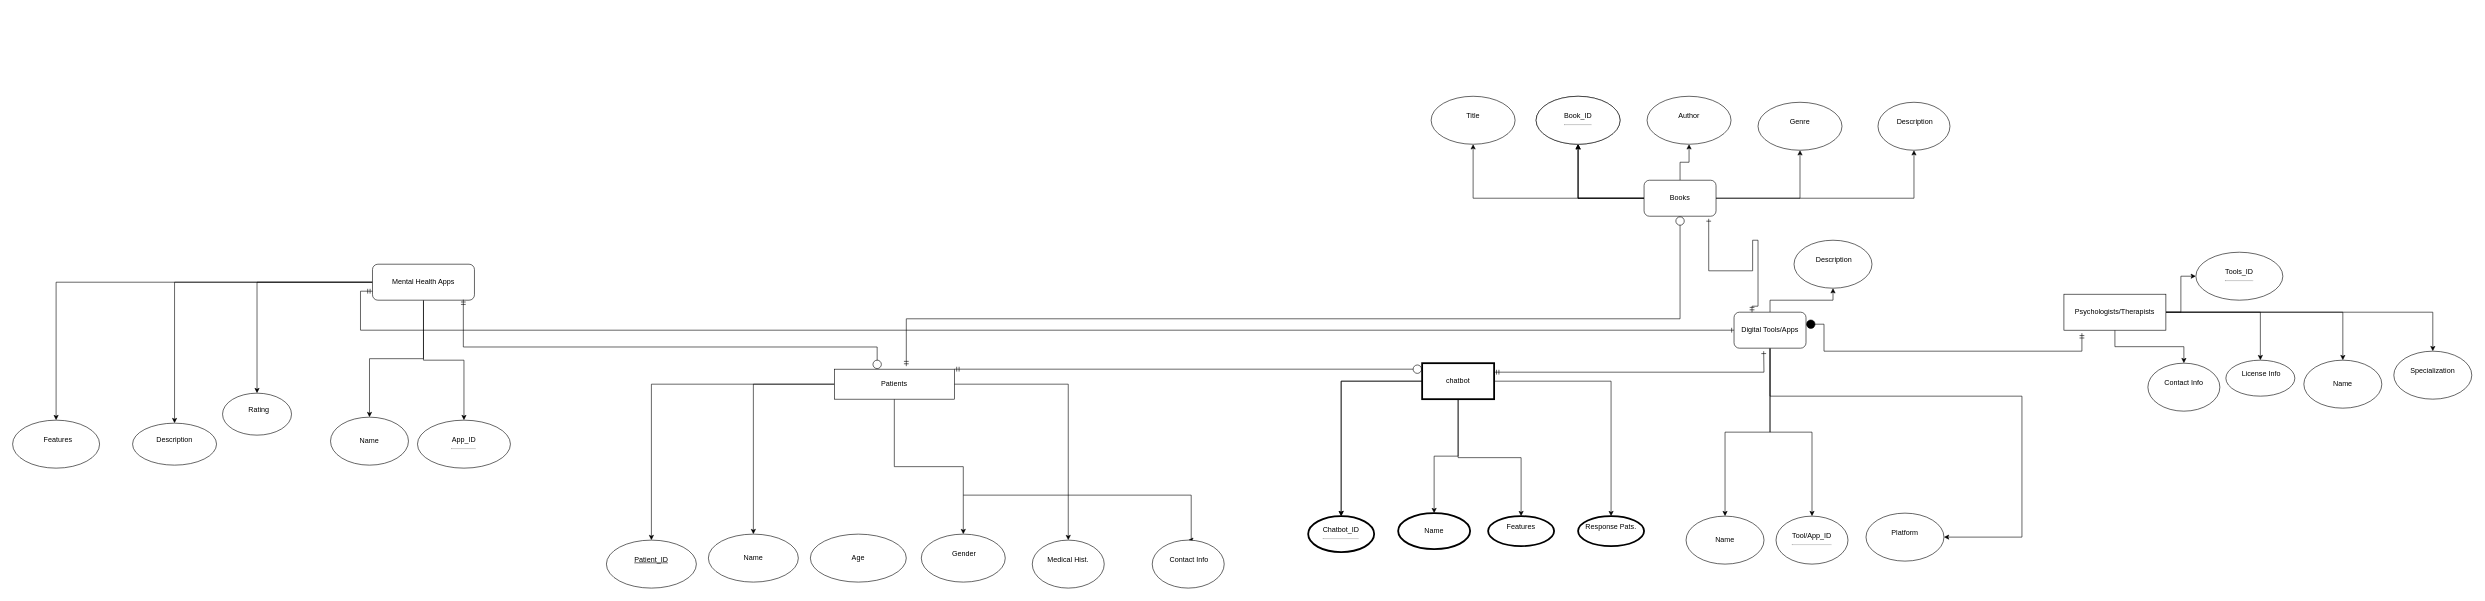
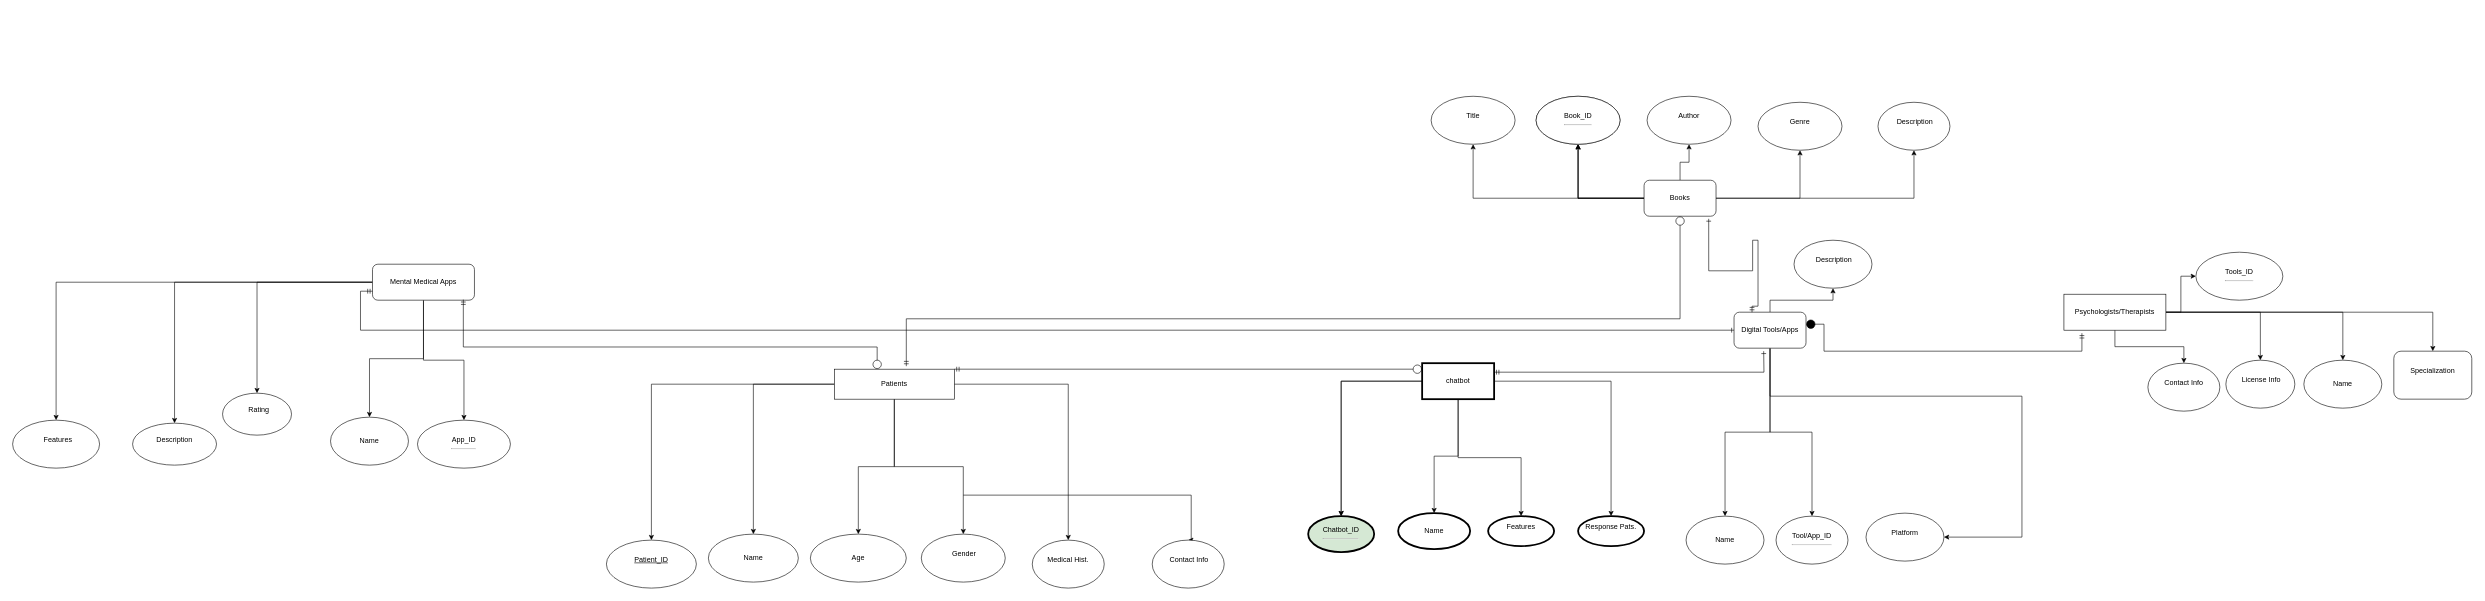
- <mxCell id="34" value="Mental Health Apps" style="rounded=1;whiteSpace=wrap;html=1;" vertex="1" parent="1"><mxGeometry x="620" y="440" width="170" height="60" as="geometry" /></mxCell>
+ <mxCell id="34" value="Mental Medical Apps" style="rounded=1;whiteSpace=wrap;html=1;" vertex="1" parent="1"><mxGeometry x="620" y="440" width="170" height="60" as="geometry" /></mxCell>
- <mxCell id="70" value="&lt;div style=&quot;border-color: var(--border-color);&quot;&gt;Specialization&lt;/div&gt;&lt;div style=&quot;border-color: var(--border-color);&quot;&gt;&lt;br style=&quot;border-color: var(--border-color);&quot;&gt;&lt;/div&gt;" style="ellipse;whiteSpace=wrap;html=1;rounded=0;" vertex="1" parent="1"><mxGeometry x="3990" y="585" width="130" height="80" as="geometry" /></mxCell>
+ <mxCell id="70" value="&lt;div style=&quot;border-color: var(--border-color);&quot;&gt;Specialization&lt;/div&gt;&lt;div style=&quot;border-color: var(--border-color);&quot;&gt;&lt;br style=&quot;border-color: var(--border-color);&quot;&gt;&lt;/div&gt;" style="whiteSpace=wrap;html=1;rounded=1;" vertex="1" parent="1"><mxGeometry x="3990" y="585" width="130" height="80" as="geometry" /></mxCell>
- <mxCell id="71" value="&lt;div style=&quot;border-color: var(--border-color);&quot;&gt;&amp;nbsp;License Info&lt;/div&gt;&lt;div style=&quot;border-color: var(--border-color);&quot;&gt;&lt;br style=&quot;border-color: var(--border-color);&quot;&gt;&lt;/div&gt;" style="ellipse;whiteSpace=wrap;html=1;rounded=0;" vertex="1" parent="1"><mxGeometry x="3710" y="600" width="115" height="60" as="geometry" /></mxCell>
+ <mxCell id="71" value="&lt;div style=&quot;border-color: var(--border-color);&quot;&gt;&amp;nbsp;License Info&lt;/div&gt;&lt;div style=&quot;border-color: var(--border-color);&quot;&gt;&lt;br style=&quot;border-color: var(--border-color);&quot;&gt;&lt;/div&gt;" style="ellipse;whiteSpace=wrap;html=1;rounded=0;" vertex="1" parent="1"><mxGeometry x="3710" y="600" width="115" height="80" as="geometry" /></mxCell>
+ <mxCell id="5" value="" style="edgeStyle=orthogonalEdgeStyle;rounded=0;orthogonalLoop=1;jettySize=auto;html=1;" edge="1" parent="1" source="7" target="11"><mxGeometry relative="1" as="geometry" /></mxCell>
- <mxCell id="58" value="&lt;div&gt;Chatbot_ID&lt;/div&gt;&lt;div&gt;&lt;hr&gt;&lt;/div&gt;" style="ellipse;whiteSpace=wrap;html=1;strokeWidth=3;" vertex="1" parent="1"><mxGeometry x="2180" y="860" width="110" height="60" as="geometry" /></mxCell>
+ <mxCell id="58" value="&lt;div&gt;Chatbot_ID&lt;/div&gt;&lt;div&gt;&lt;hr&gt;&lt;/div&gt;" style="ellipse;whiteSpace=wrap;html=1;strokeWidth=3;fillColor=#d5e8d4;" vertex="1" parent="1"><mxGeometry x="2180" y="860" width="110" height="60" as="geometry" /></mxCell>
